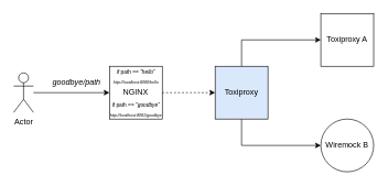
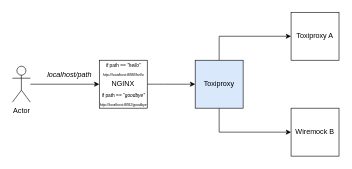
- <mxCell id="10" value="&lt;i&gt;goodbye/path&lt;/i&gt;" style="text;html=1;align=center;verticalAlign=middle;resizable=0;points=[];autosize=1;strokeColor=none;fillColor=none;" vertex="1" parent="1"><mxGeometry x="65" y="110" width="100" height="30" as="geometry" /></mxCell>
+ <mxCell id="10" value="&lt;i&gt;localhost/path&lt;/i&gt;" style="text;html=1;align=center;verticalAlign=middle;resizable=0;points=[];autosize=1;strokeColor=none;fillColor=none;" vertex="1" parent="1"><mxGeometry x="65" y="110" width="100" height="30" as="geometry" /></mxCell>
- <mxCell id="6" value="" style="edgeStyle=orthogonalEdgeStyle;curved=1;rounded=0;orthogonalLoop=1;jettySize=auto;html=1;dashed=1;" edge="1" parent="1" source="7" target="13"><mxGeometry relative="1" as="geometry" /></mxCell>
+ <mxCell id="6" value="" style="edgeStyle=orthogonalEdgeStyle;curved=1;rounded=0;orthogonalLoop=1;jettySize=auto;html=1;" edge="1" parent="1" source="7" target="13"><mxGeometry relative="1" as="geometry" /></mxCell>
- <mxCell id="9" value="Wiremock B" style="ellipse;whiteSpace=wrap;html=1;aspect=fixed;" vertex="1" parent="1"><mxGeometry x="485" y="180" width="80" height="80" as="geometry" /></mxCell>
+ <mxCell id="9" value="Wiremock B" style="whiteSpace=wrap;html=1;aspect=fixed;" vertex="1" parent="1"><mxGeometry x="485" y="180" width="80" height="80" as="geometry" /></mxCell>
